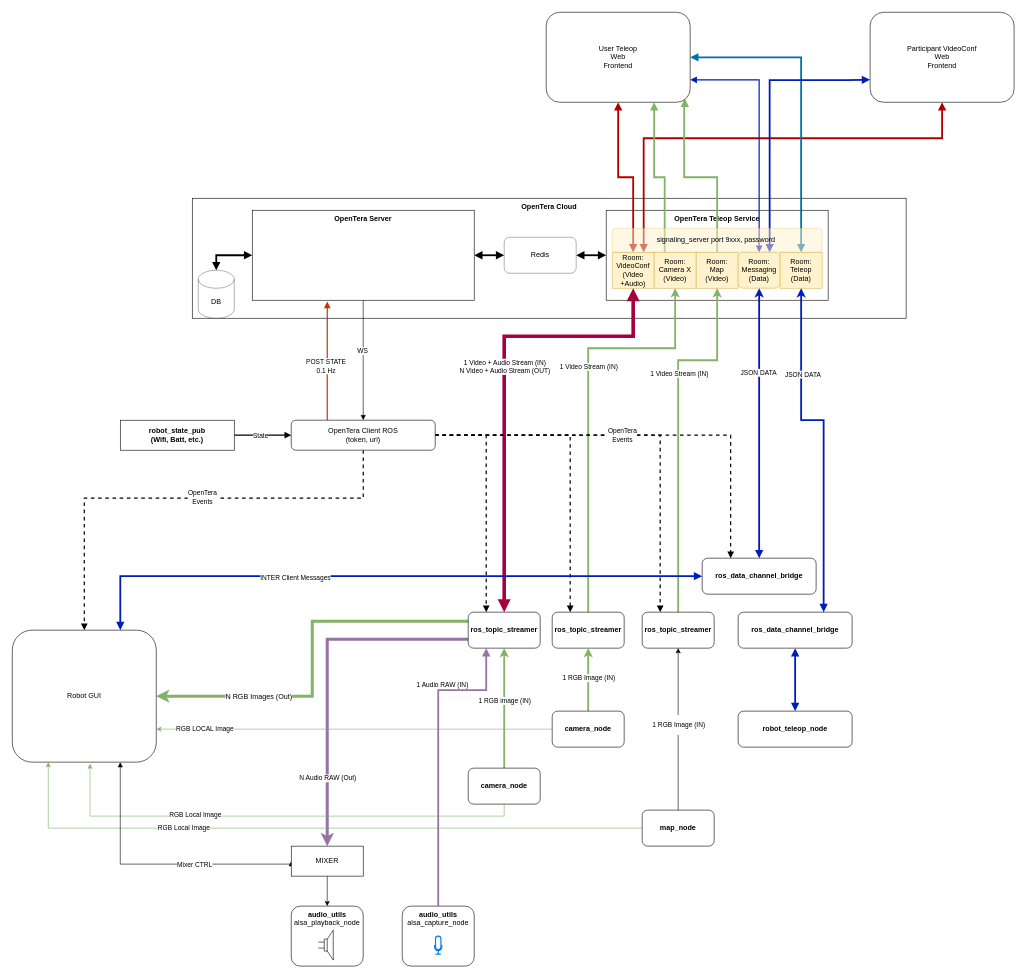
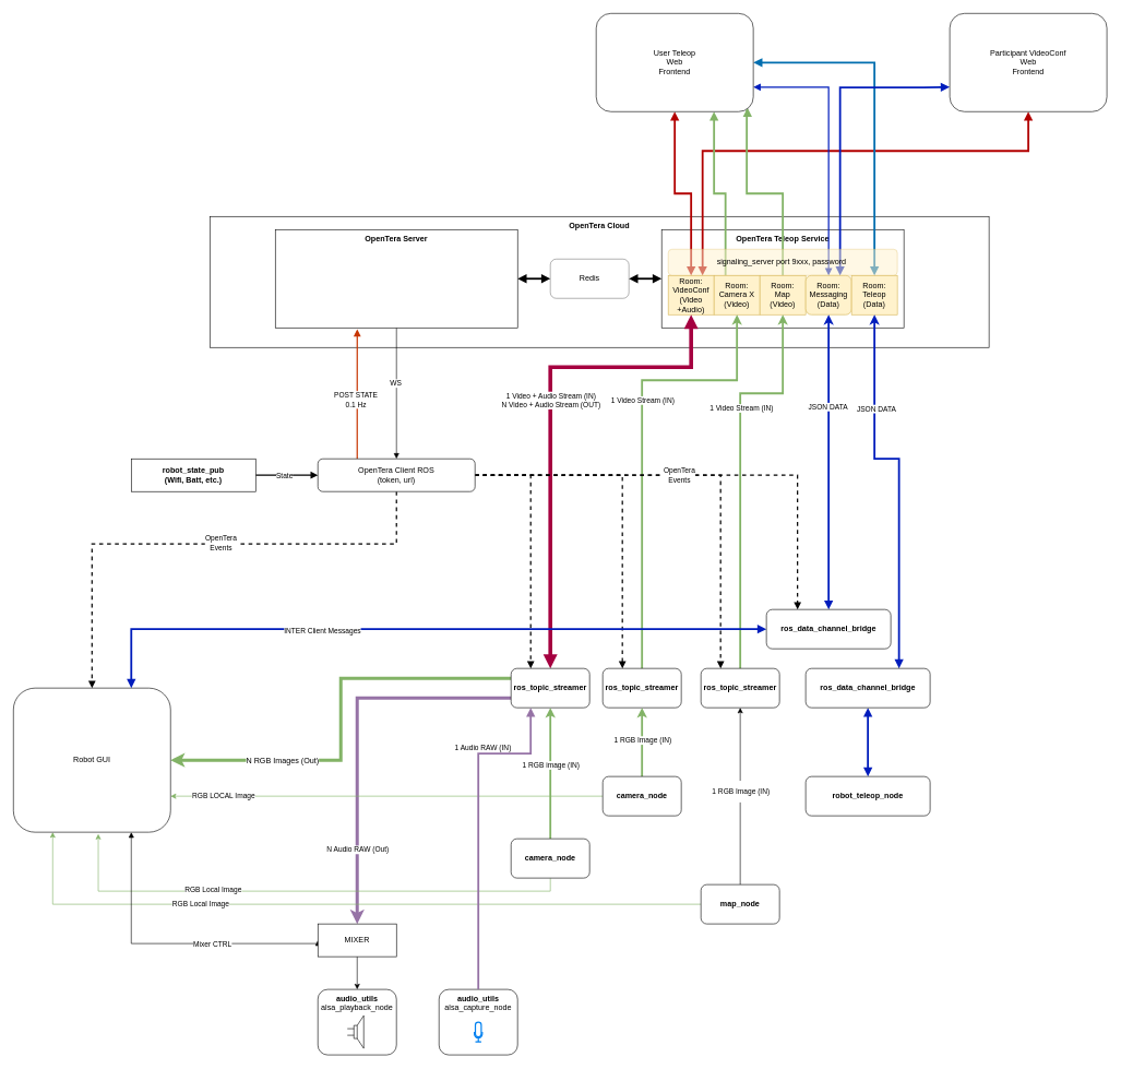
- <mxCell id="61" style="edgeStyle=orthogonalEdgeStyle;rounded=0;orthogonalLoop=1;jettySize=auto;html=1;entryX=0.5;entryY=0;entryDx=0;entryDy=0;entryPerimeter=0;startArrow=block;startFill=1;endArrow=block;endFill=1;strokeWidth=3;" edge="1" parent="1" source="62" target="90"><mxGeometry relative="1" as="geometry" /></mxCell>
- <mxCell id="90" value="DB" style="shape=cylinder3;whiteSpace=wrap;html=1;boundedLbl=1;backgroundOutline=1;size=15;opacity=50;" vertex="1" parent="1"><mxGeometry x="330" y="450" width="60" height="80" as="geometry" /></mxCell>
